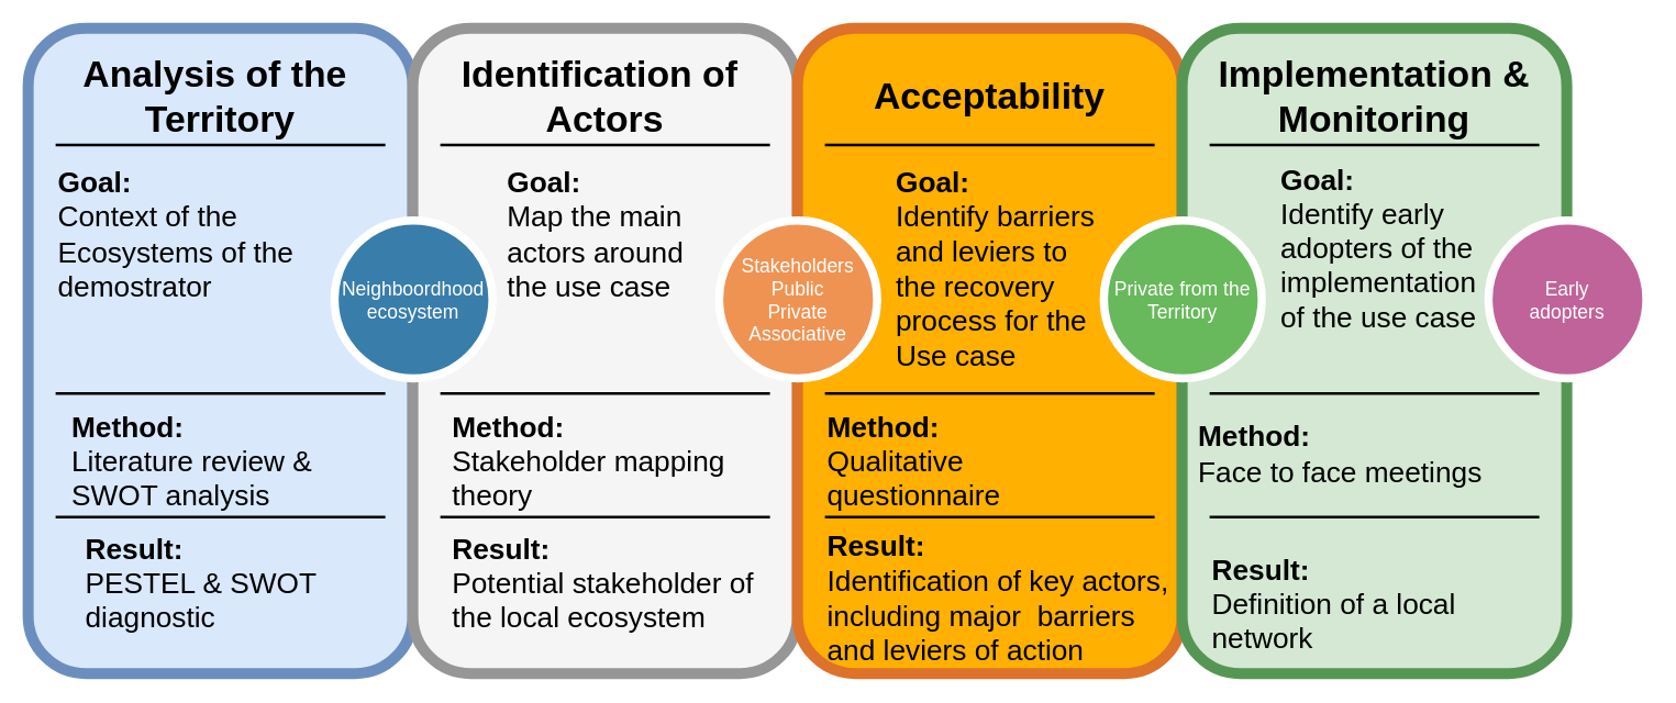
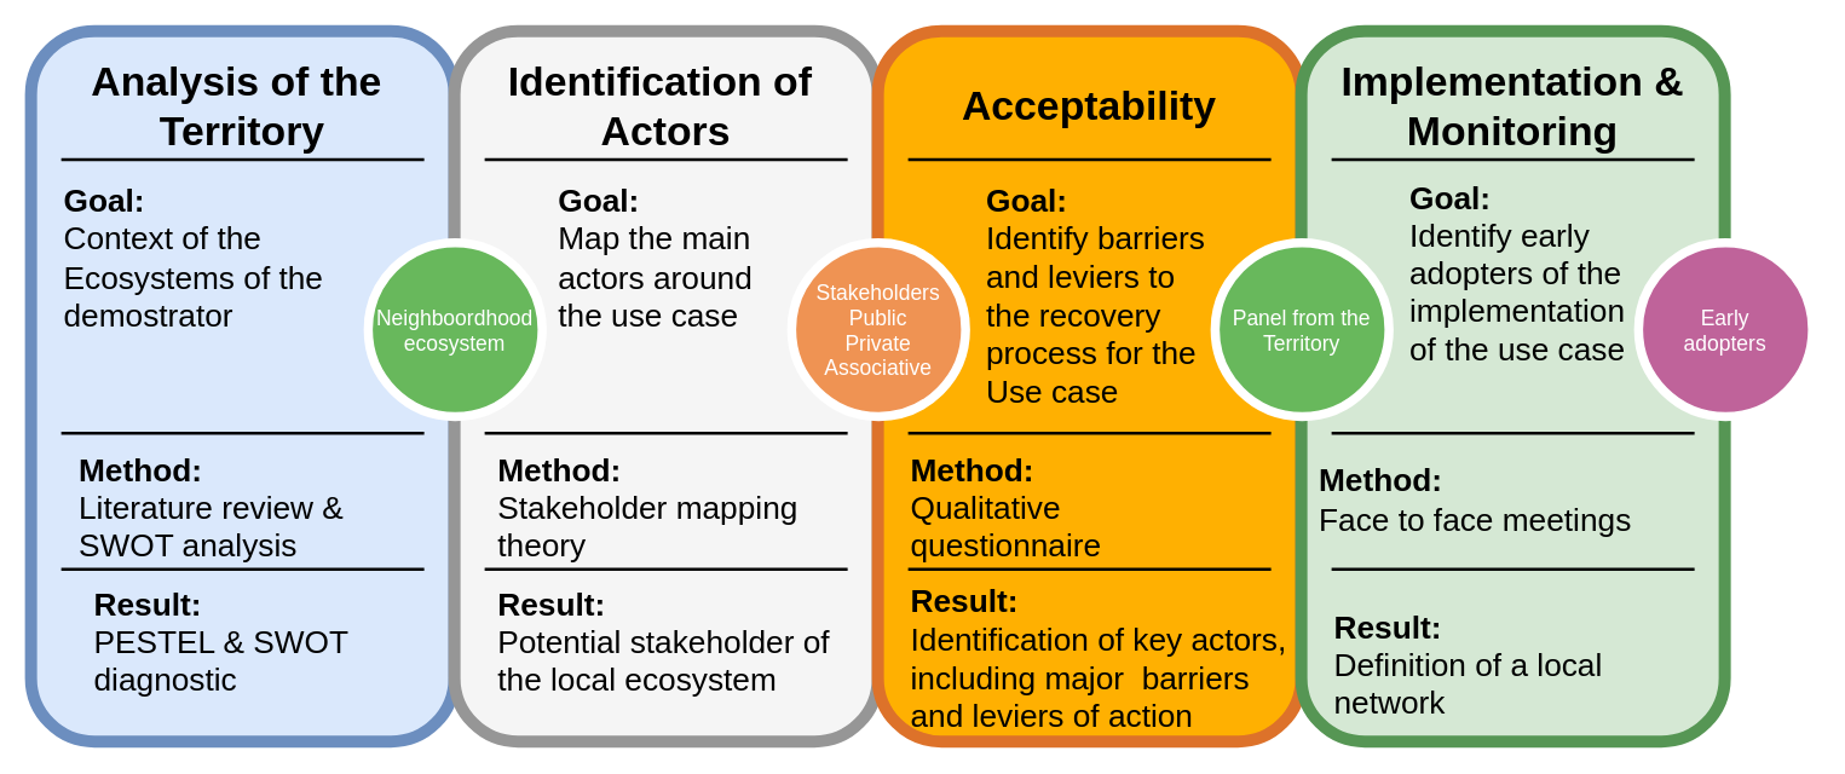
- <mxCell id="11" value="Neighboordhood&lt;br&gt;ecosystem" style="ellipse;whiteSpace=wrap;html=1;rounded=0;shadow=0;strokeWidth=6;fontSize=14;align=center;fillColor=#397DAA;strokeColor=#FFFFFF;fontColor=#ffffff;" parent="1" vertex="1"><mxGeometry x="243" y="160" width="115" height="115" as="geometry" /></mxCell>
+ <mxCell id="11" value="Neighboordhood&lt;br&gt;ecosystem" style="ellipse;whiteSpace=wrap;html=1;rounded=0;shadow=0;strokeWidth=6;fontSize=14;align=center;fillColor=#68b85c;strokeColor=#FFFFFF;fontColor=#ffffff;" parent="1" vertex="1"><mxGeometry x="243" y="160" width="115" height="115" as="geometry" /></mxCell>
- <mxCell id="21" value="Private from the&lt;br&gt;Territory" style="ellipse;whiteSpace=wrap;html=1;rounded=0;shadow=0;strokeWidth=6;fontSize=14;align=center;fillColor=#68B85C;strokeColor=#FFFFFF;fontColor=#ffffff;" parent="1" vertex="1"><mxGeometry x="803" y="160" width="115" height="115" as="geometry" /></mxCell>
+ <mxCell id="21" value="Panel from the&lt;br&gt;Territory" style="ellipse;whiteSpace=wrap;html=1;rounded=0;shadow=0;strokeWidth=6;fontSize=14;align=center;fillColor=#68B85C;strokeColor=#FFFFFF;fontColor=#ffffff;" parent="1" vertex="1"><mxGeometry x="803" y="160" width="115" height="115" as="geometry" /></mxCell>
